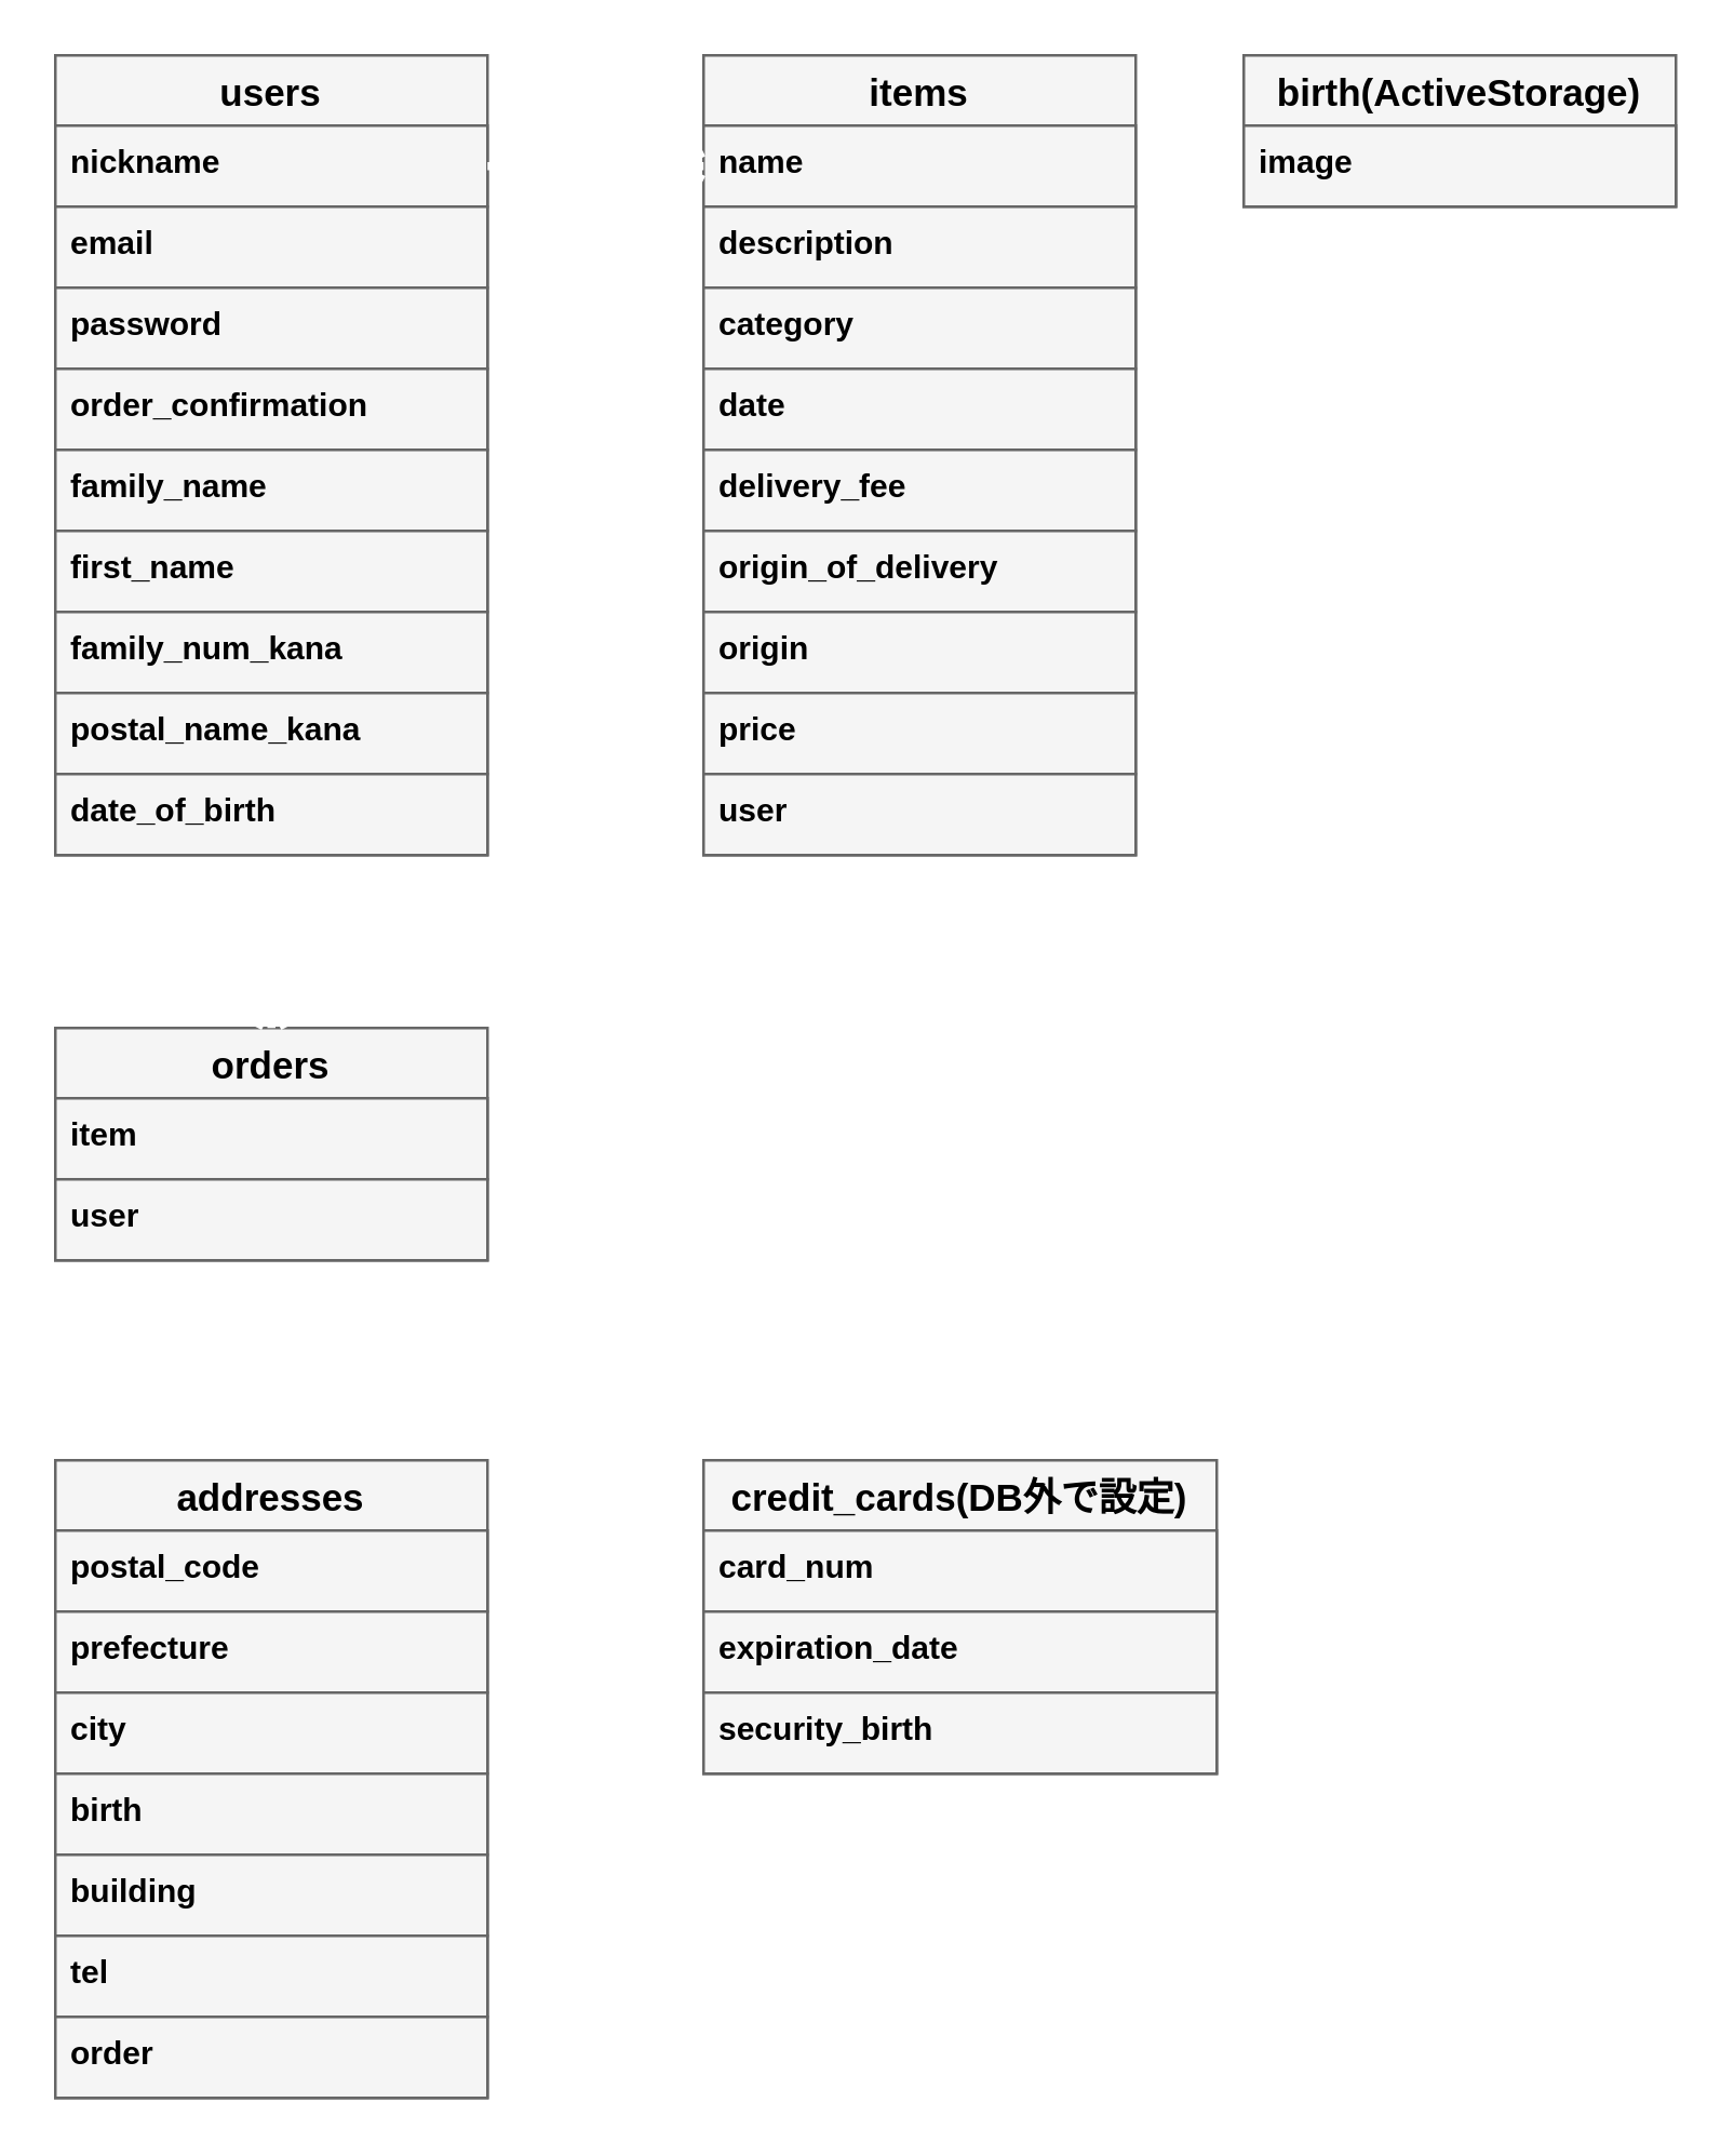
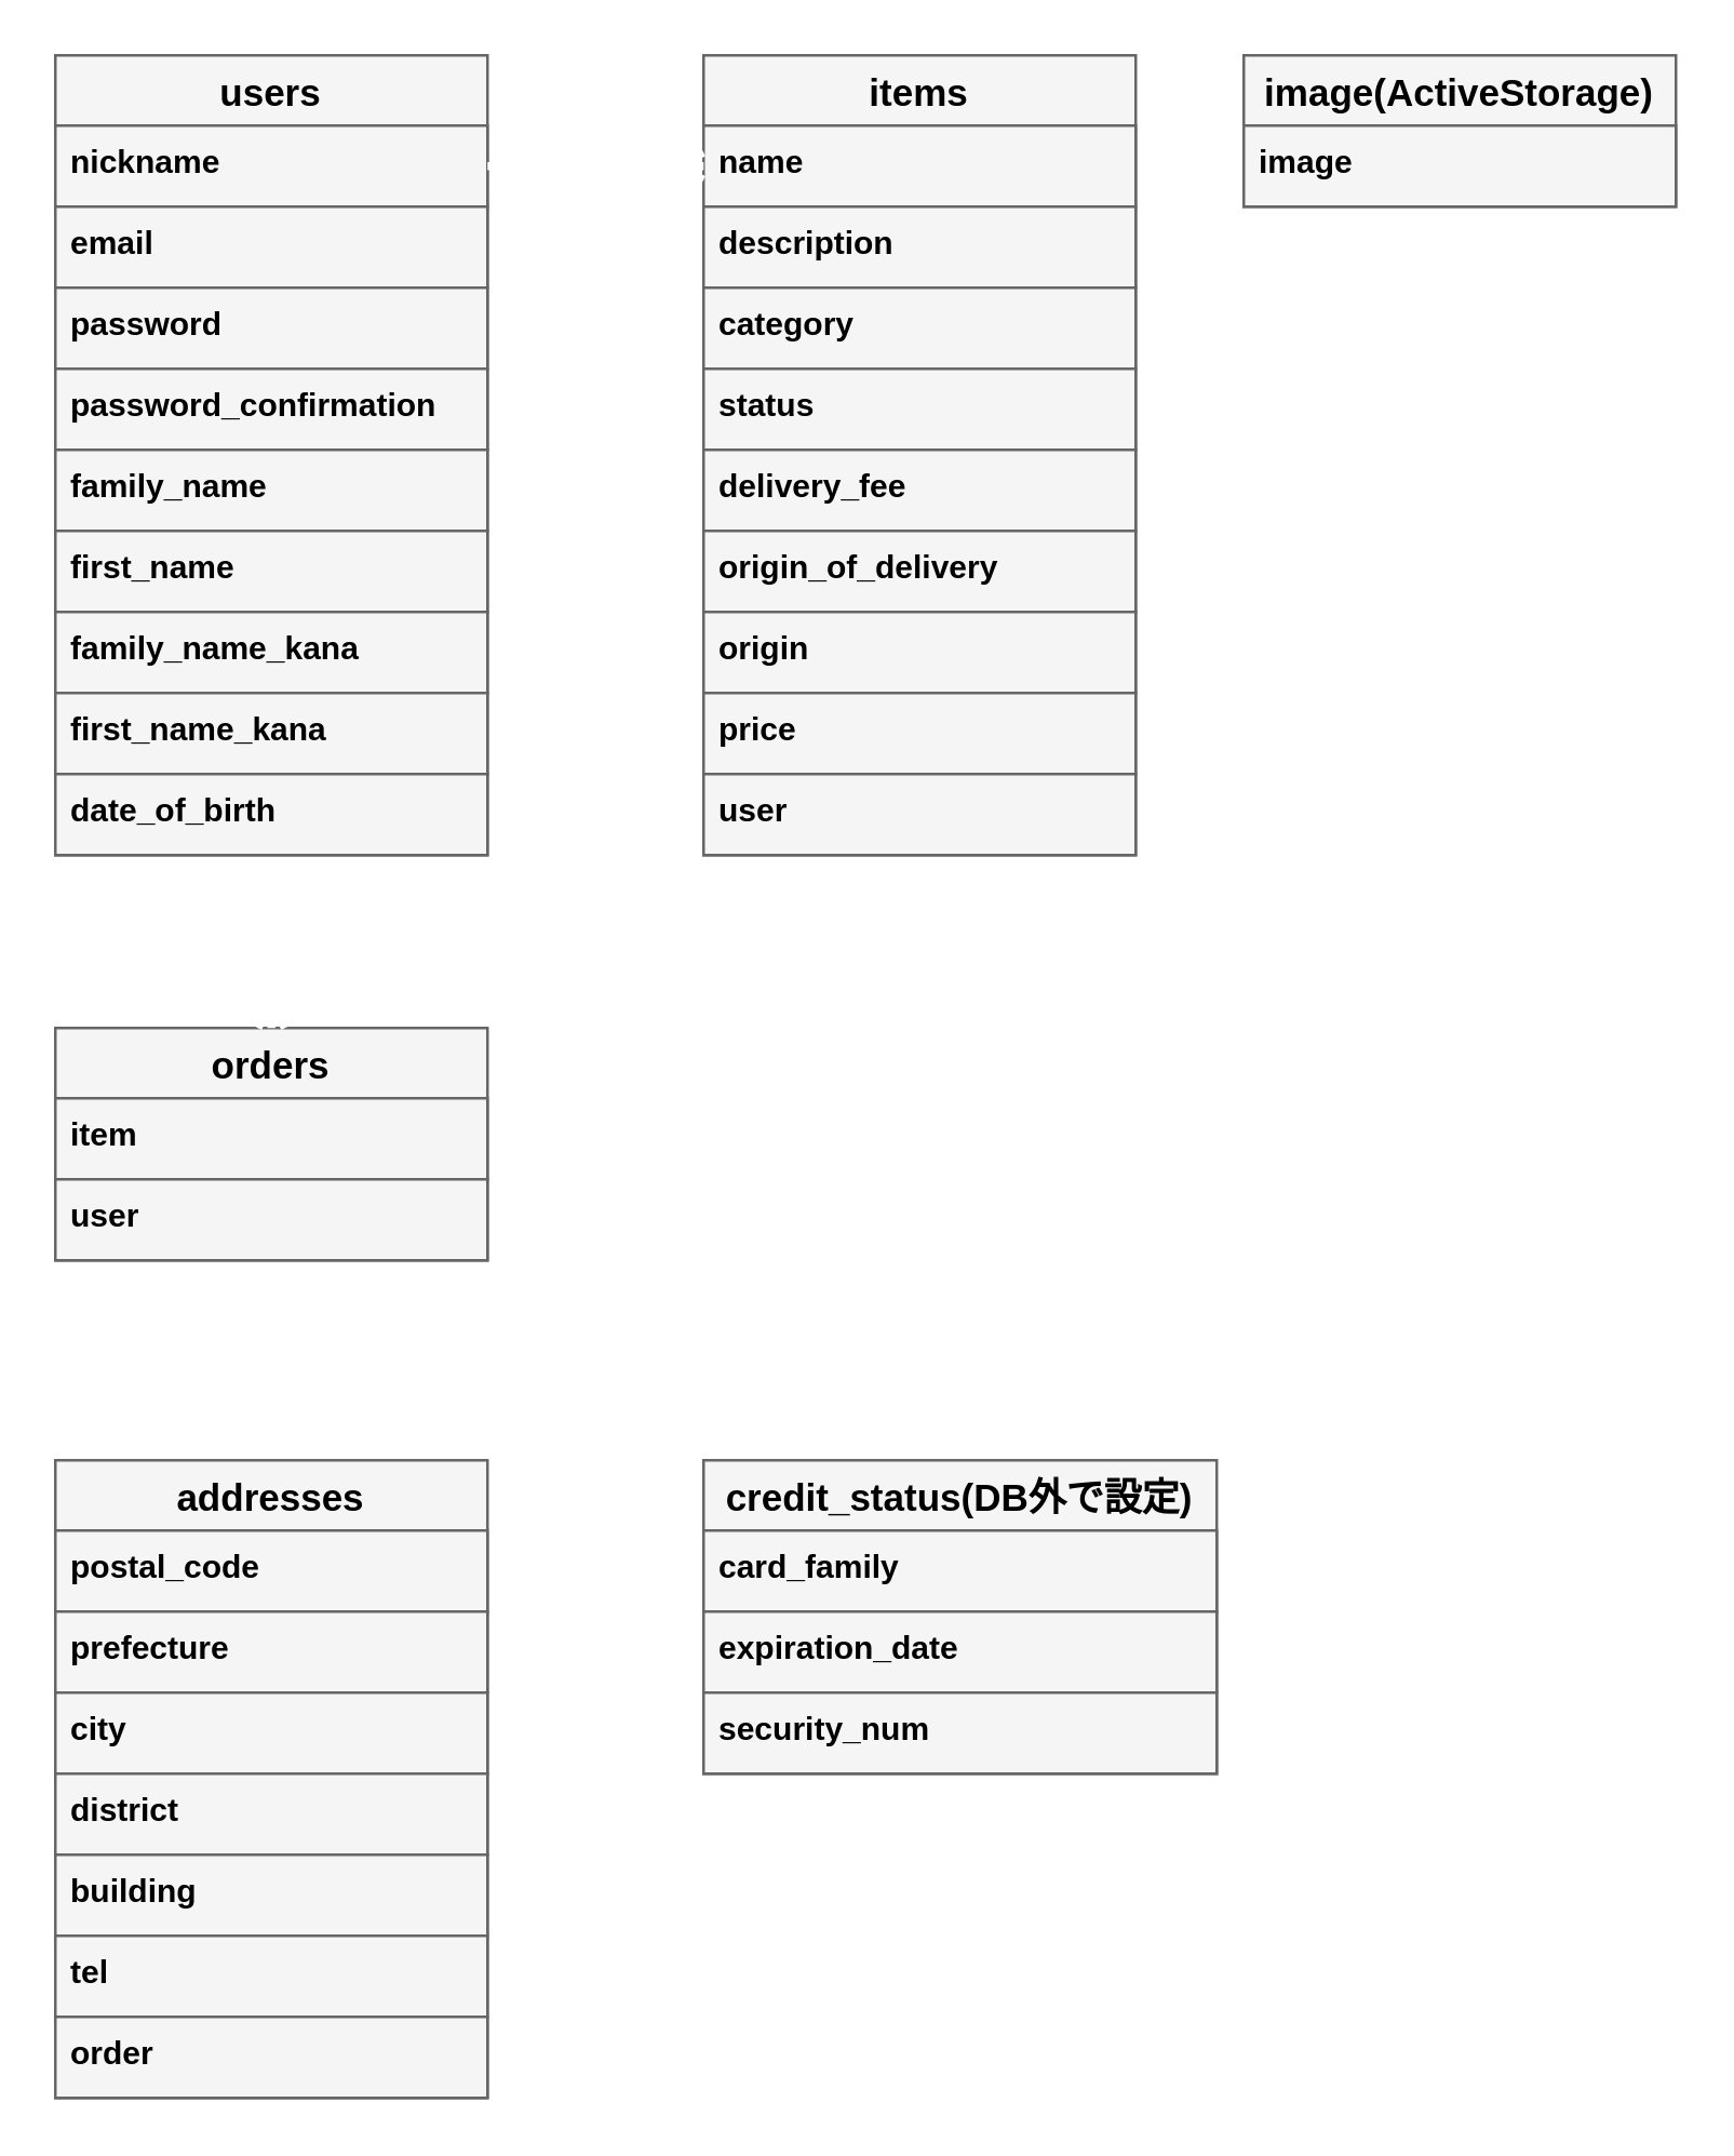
- <mxCell id="43" value="birth(ActiveStorage)" style="swimlane;fontStyle=1;childLayout=stackLayout;horizontal=1;startSize=26;horizontalStack=0;resizeParent=1;resizeParentMax=0;resizeLast=0;collapsible=1;marginBottom=0;align=center;fontSize=14;fontColor=#000000;fillColor=#f5f5f5;strokeColor=#666666;" vertex="1" parent="1"><mxGeometry x="460" y="20" width="160" height="56" as="geometry" /></mxCell>
+ <mxCell id="43" value="image(ActiveStorage)" style="swimlane;fontStyle=1;childLayout=stackLayout;horizontal=1;startSize=26;horizontalStack=0;resizeParent=1;resizeParentMax=0;resizeLast=0;collapsible=1;marginBottom=0;align=center;fontSize=14;fontColor=#000000;fillColor=#f5f5f5;strokeColor=#666666;" vertex="1" parent="1"><mxGeometry x="460" y="20" width="160" height="56" as="geometry" /></mxCell>
- <mxCell id="7" value="order_confirmation" style="text;strokeColor=#666666;fillColor=#f5f5f5;spacingLeft=4;spacingRight=4;overflow=hidden;rotatable=0;points=[[0,0.5],[1,0.5]];portConstraint=eastwest;fontSize=12;fontStyle=1;fontColor=#000000;" vertex="1" parent="3"><mxGeometry y="116" width="160" height="30" as="geometry" /></mxCell>
+ <mxCell id="7" value="password_confirmation" style="text;strokeColor=#666666;fillColor=#f5f5f5;spacingLeft=4;spacingRight=4;overflow=hidden;rotatable=0;points=[[0,0.5],[1,0.5]];portConstraint=eastwest;fontSize=12;fontStyle=1;fontColor=#000000;" vertex="1" parent="3"><mxGeometry y="116" width="160" height="30" as="geometry" /></mxCell>
- <mxCell id="17" value="date" style="text;strokeColor=#666666;fillColor=#f5f5f5;spacingLeft=4;spacingRight=4;overflow=hidden;rotatable=0;points=[[0,0.5],[1,0.5]];portConstraint=eastwest;fontSize=12;fontStyle=1;fontColor=#000000;" vertex="1" parent="13"><mxGeometry y="116" width="160" height="30" as="geometry" /></mxCell>
+ <mxCell id="17" value="status" style="text;strokeColor=#666666;fillColor=#f5f5f5;spacingLeft=4;spacingRight=4;overflow=hidden;rotatable=0;points=[[0,0.5],[1,0.5]];portConstraint=eastwest;fontSize=12;fontStyle=1;fontColor=#000000;" vertex="1" parent="13"><mxGeometry y="116" width="160" height="30" as="geometry" /></mxCell>
- <mxCell id="10" value="family_num_kana" style="text;strokeColor=#666666;fillColor=#f5f5f5;spacingLeft=4;spacingRight=4;overflow=hidden;rotatable=0;points=[[0,0.5],[1,0.5]];portConstraint=eastwest;fontSize=12;fontStyle=1;fontColor=#000000;" vertex="1" parent="3"><mxGeometry y="206" width="160" height="30" as="geometry" /></mxCell>
+ <mxCell id="10" value="family_name_kana" style="text;strokeColor=#666666;fillColor=#f5f5f5;spacingLeft=4;spacingRight=4;overflow=hidden;rotatable=0;points=[[0,0.5],[1,0.5]];portConstraint=eastwest;fontSize=12;fontStyle=1;fontColor=#000000;" vertex="1" parent="3"><mxGeometry y="206" width="160" height="30" as="geometry" /></mxCell>
- <mxCell id="11" value="postal_name_kana" style="text;strokeColor=#666666;fillColor=#f5f5f5;spacingLeft=4;spacingRight=4;overflow=hidden;rotatable=0;points=[[0,0.5],[1,0.5]];portConstraint=eastwest;fontSize=12;fontStyle=1;fontColor=#000000;" vertex="1" parent="3"><mxGeometry y="236" width="160" height="30" as="geometry" /></mxCell>
+ <mxCell id="11" value="first_name_kana" style="text;strokeColor=#666666;fillColor=#f5f5f5;spacingLeft=4;spacingRight=4;overflow=hidden;rotatable=0;points=[[0,0.5],[1,0.5]];portConstraint=eastwest;fontSize=12;fontStyle=1;fontColor=#000000;" vertex="1" parent="3"><mxGeometry y="236" width="160" height="30" as="geometry" /></mxCell>
- <mxCell id="39" value="credit_cards(DB外で設定)" style="swimlane;fontStyle=1;childLayout=stackLayout;horizontal=1;startSize=26;horizontalStack=0;resizeParent=1;resizeParentMax=0;resizeLast=0;collapsible=1;marginBottom=0;align=center;fontSize=14;fontColor=#000000;fillColor=#f5f5f5;strokeColor=#666666;" vertex="1" parent="1"><mxGeometry x="260" y="540" width="190" height="116" as="geometry" /></mxCell>
+ <mxCell id="39" value="credit_status(DB外で設定)" style="swimlane;fontStyle=1;childLayout=stackLayout;horizontal=1;startSize=26;horizontalStack=0;resizeParent=1;resizeParentMax=0;resizeLast=0;collapsible=1;marginBottom=0;align=center;fontSize=14;fontColor=#000000;fillColor=#f5f5f5;strokeColor=#666666;" vertex="1" parent="1"><mxGeometry x="260" y="540" width="190" height="116" as="geometry" /></mxCell>
- <mxCell id="40" value="card_num" style="text;strokeColor=#666666;fillColor=#f5f5f5;spacingLeft=4;spacingRight=4;overflow=hidden;rotatable=0;points=[[0,0.5],[1,0.5]];portConstraint=eastwest;fontSize=12;fontStyle=1;fontColor=#000000;" vertex="1" parent="39"><mxGeometry y="26" width="190" height="30" as="geometry" /></mxCell>
+ <mxCell id="40" value="card_family" style="text;strokeColor=#666666;fillColor=#f5f5f5;spacingLeft=4;spacingRight=4;overflow=hidden;rotatable=0;points=[[0,0.5],[1,0.5]];portConstraint=eastwest;fontSize=12;fontStyle=1;fontColor=#000000;" vertex="1" parent="39"><mxGeometry y="26" width="190" height="30" as="geometry" /></mxCell>
- <mxCell id="42" value="security_birth" style="text;strokeColor=#666666;fillColor=#f5f5f5;spacingLeft=4;spacingRight=4;overflow=hidden;rotatable=0;points=[[0,0.5],[1,0.5]];portConstraint=eastwest;fontSize=12;fontStyle=1;fontColor=#000000;" vertex="1" parent="39"><mxGeometry y="86" width="190" height="30" as="geometry" /></mxCell>
+ <mxCell id="42" value="security_num" style="text;strokeColor=#666666;fillColor=#f5f5f5;spacingLeft=4;spacingRight=4;overflow=hidden;rotatable=0;points=[[0,0.5],[1,0.5]];portConstraint=eastwest;fontSize=12;fontStyle=1;fontColor=#000000;" vertex="1" parent="39"><mxGeometry y="86" width="190" height="30" as="geometry" /></mxCell>
- <mxCell id="32" value="birth" style="text;strokeColor=#666666;fillColor=#f5f5f5;spacingLeft=4;spacingRight=4;overflow=hidden;rotatable=0;points=[[0,0.5],[1,0.5]];portConstraint=eastwest;fontSize=12;fontStyle=1;fontColor=#000000;" vertex="1" parent="28"><mxGeometry y="116" width="160" height="30" as="geometry" /></mxCell>
+ <mxCell id="32" value="district" style="text;strokeColor=#666666;fillColor=#f5f5f5;spacingLeft=4;spacingRight=4;overflow=hidden;rotatable=0;points=[[0,0.5],[1,0.5]];portConstraint=eastwest;fontSize=12;fontStyle=1;fontColor=#000000;" vertex="1" parent="28"><mxGeometry y="116" width="160" height="30" as="geometry" /></mxCell>
